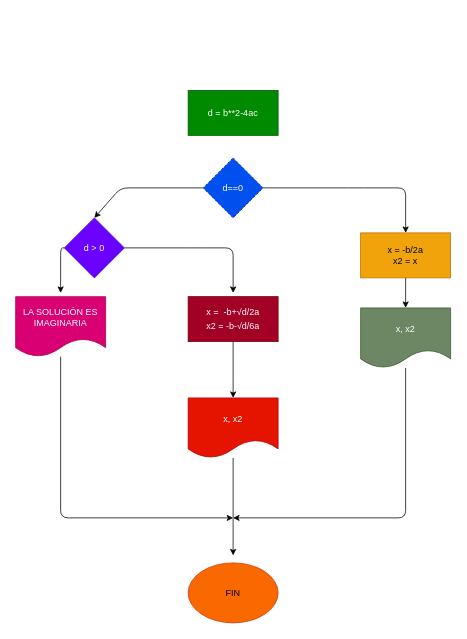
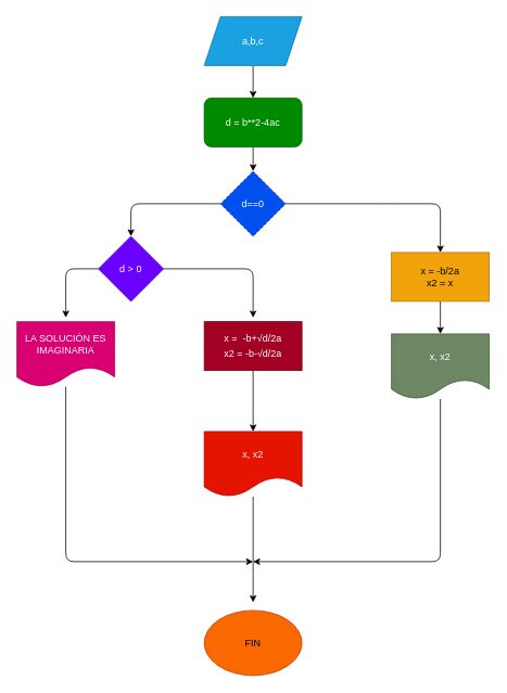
+ <mxCell id="3" value="a,b,c" style="shape=parallelogram;perimeter=parallelogramPerimeter;whiteSpace=wrap;html=1;fixedSize=1;fillColor=#1ba1e2;fontColor=#ffffff;strokeColor=#006EAF;" parent="1" vertex="1"><mxGeometry x="250" y="20" width="120" height="60" as="geometry" /></mxCell>
+ <mxCell id="2" value="" style="edgeStyle=none;html=1;fontSize=12;fontColor=#FFFFFF;" parent="1" source="3" target="5" edge="1"><mxGeometry relative="1" as="geometry" /></mxCell>
- <mxCell id="5" value="d = b**2-4ac" style="rounded=0;whiteSpace=wrap;html=1;fillColor=#008a00;fontColor=#ffffff;strokeColor=#005700;" parent="1" vertex="1"><mxGeometry x="250" y="120" width="120" height="60" as="geometry" /></mxCell>
+ <mxCell id="5" value="d = b**2-4ac" style="whiteSpace=wrap;html=1;fillColor=#008a00;fontColor=#ffffff;strokeColor=#005700;rounded=1;" parent="1" vertex="1"><mxGeometry x="250" y="120" width="120" height="60" as="geometry" /></mxCell>
+ <mxCell id="4" value="" style="edgeStyle=none;html=1;fontSize=12;fontColor=#FFFFFF;" parent="1" source="5" target="8" edge="1"><mxGeometry relative="1" as="geometry" /></mxCell>
- <mxCell id="11" value="d &amp;gt; 0" style="rhombus;whiteSpace=wrap;html=1;fillColor=#6a00ff;fontColor=#ffffff;strokeColor=#3700CC;" parent="1" vertex="1"><mxGeometry x="85" y="290" width="80" height="80" as="geometry" /></mxCell>
+ <mxCell id="11" value="d &amp;gt; 0" style="rhombus;whiteSpace=wrap;html=1;fillColor=#6a00ff;fontColor=#ffffff;strokeColor=#3700CC;" parent="1" vertex="1"><mxGeometry x="120" y="290" width="80" height="80" as="geometry" /></mxCell>
- <mxCell id="19" value="&lt;font style=&quot;font-size: 12px;&quot;&gt;x =&amp;nbsp; -b+&lt;span style=&quot;font-family: arial, sans-serif; text-align: left;&quot;&gt;&lt;font style=&quot;font-size: 12px;&quot; color=&quot;#ffffff&quot;&gt;√d/2a&lt;br&gt;&lt;/font&gt;&lt;/span&gt;&lt;font style=&quot;font-size: 12px;&quot; color=&quot;#ffffff&quot;&gt;&lt;span style=&quot;font-family: arial, sans-serif; text-align: left;&quot;&gt;x2 = -b-&lt;/span&gt;&lt;span style=&quot;font-family: arial, sans-serif; text-align: left;&quot;&gt;√d/6a&lt;/span&gt;&lt;/font&gt;&lt;/font&gt;&lt;span style=&quot;color: rgb(32, 33, 36); font-family: arial, sans-serif; font-size: 16px; text-align: left;&quot;&gt;&lt;br&gt;&lt;/span&gt;" style="rounded=0;whiteSpace=wrap;html=1;fillColor=#a20025;fontColor=#ffffff;strokeColor=#6F0000;" parent="1" vertex="1"><mxGeometry x="250" y="395" width="120" height="60" as="geometry" /></mxCell>
+ <mxCell id="19" value="&lt;font style=&quot;font-size: 12px;&quot;&gt;x =&amp;nbsp; -b+&lt;span style=&quot;font-family: arial, sans-serif; text-align: left;&quot;&gt;&lt;font style=&quot;font-size: 12px;&quot; color=&quot;#ffffff&quot;&gt;√d/2a&lt;br&gt;&lt;/font&gt;&lt;/span&gt;&lt;font style=&quot;font-size: 12px;&quot; color=&quot;#ffffff&quot;&gt;&lt;span style=&quot;font-family: arial, sans-serif; text-align: left;&quot;&gt;x2 = -b-&lt;/span&gt;&lt;span style=&quot;font-family: arial, sans-serif; text-align: left;&quot;&gt;√d/2a&lt;/span&gt;&lt;/font&gt;&lt;/font&gt;&lt;span style=&quot;color: rgb(32, 33, 36); font-family: arial, sans-serif; font-size: 16px; text-align: left;&quot;&gt;&lt;br&gt;&lt;/span&gt;" style="rounded=0;whiteSpace=wrap;html=1;fillColor=#a20025;fontColor=#ffffff;strokeColor=#6F0000;" parent="1" vertex="1"><mxGeometry x="250" y="395" width="120" height="60" as="geometry" /></mxCell>
